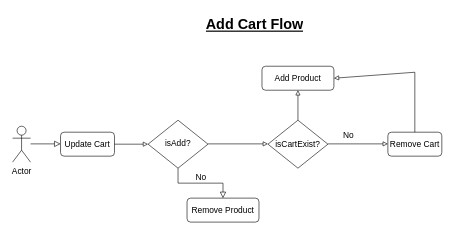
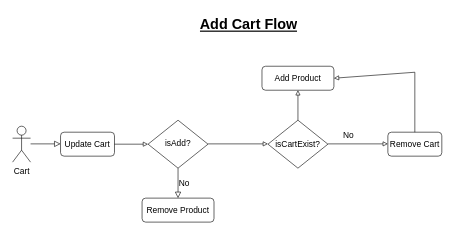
- <mxCell id="17" value="&lt;h1 style=&quot;margin-top: 0px;&quot;&gt;Add Cart Flow&lt;/h1&gt;" style="text;html=1;whiteSpace=wrap;overflow=hidden;rounded=0;align=center;fontStyle=4" vertex="1" parent="1"><mxGeometry x="334" y="20" width="180" height="40" as="geometry" /></mxCell>
+ <mxCell id="17" value="&lt;h1 style=&quot;margin-top: 0px;&quot;&gt;Add Cart Flow&lt;/h1&gt;" style="text;html=1;whiteSpace=wrap;overflow=hidden;rounded=0;align=center;fontStyle=4" vertex="1" parent="1"><mxGeometry x="324" y="20" width="180" height="40" as="geometry" /></mxCell>
- <mxCell id="6" value="Actor" style="shape=umlActor;verticalLabelPosition=bottom;verticalAlign=top;html=1;outlineConnect=0;fontSize=14;" parent="1" vertex="1"><mxGeometry x="20" y="210" width="30" height="60" as="geometry" /></mxCell>
+ <mxCell id="6" value="Cart" style="shape=umlActor;verticalLabelPosition=bottom;verticalAlign=top;html=1;outlineConnect=0;fontSize=14;" parent="1" vertex="1"><mxGeometry x="20" y="210" width="30" height="60" as="geometry" /></mxCell>
- <mxCell id="5" value="Remove Product" style="rounded=1;whiteSpace=wrap;html=1;fontSize=14;glass=0;strokeWidth=1;shadow=0;" parent="1" vertex="1"><mxGeometry x="311" y="330" width="120" height="40" as="geometry" /></mxCell>
+ <mxCell id="5" value="Remove Product" style="rounded=1;whiteSpace=wrap;html=1;fontSize=14;glass=0;strokeWidth=1;shadow=0;" parent="1" vertex="1"><mxGeometry x="236" y="330" width="120" height="40" as="geometry" /></mxCell>
